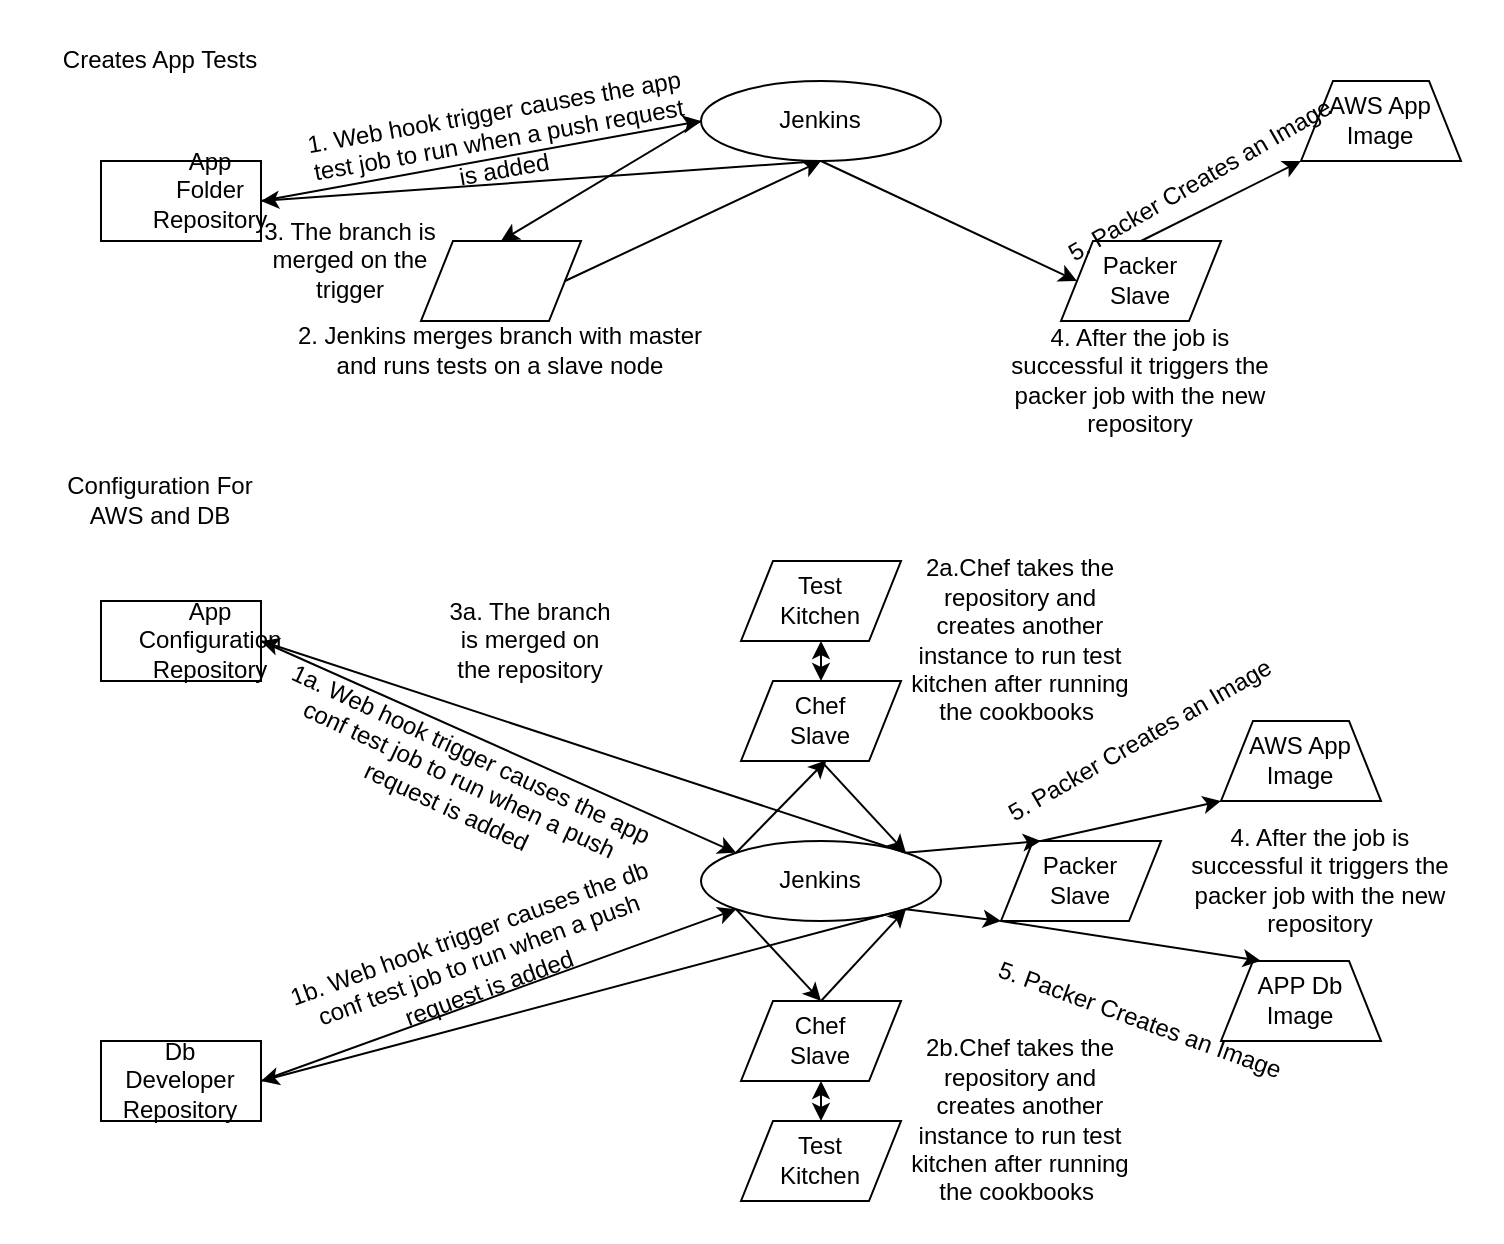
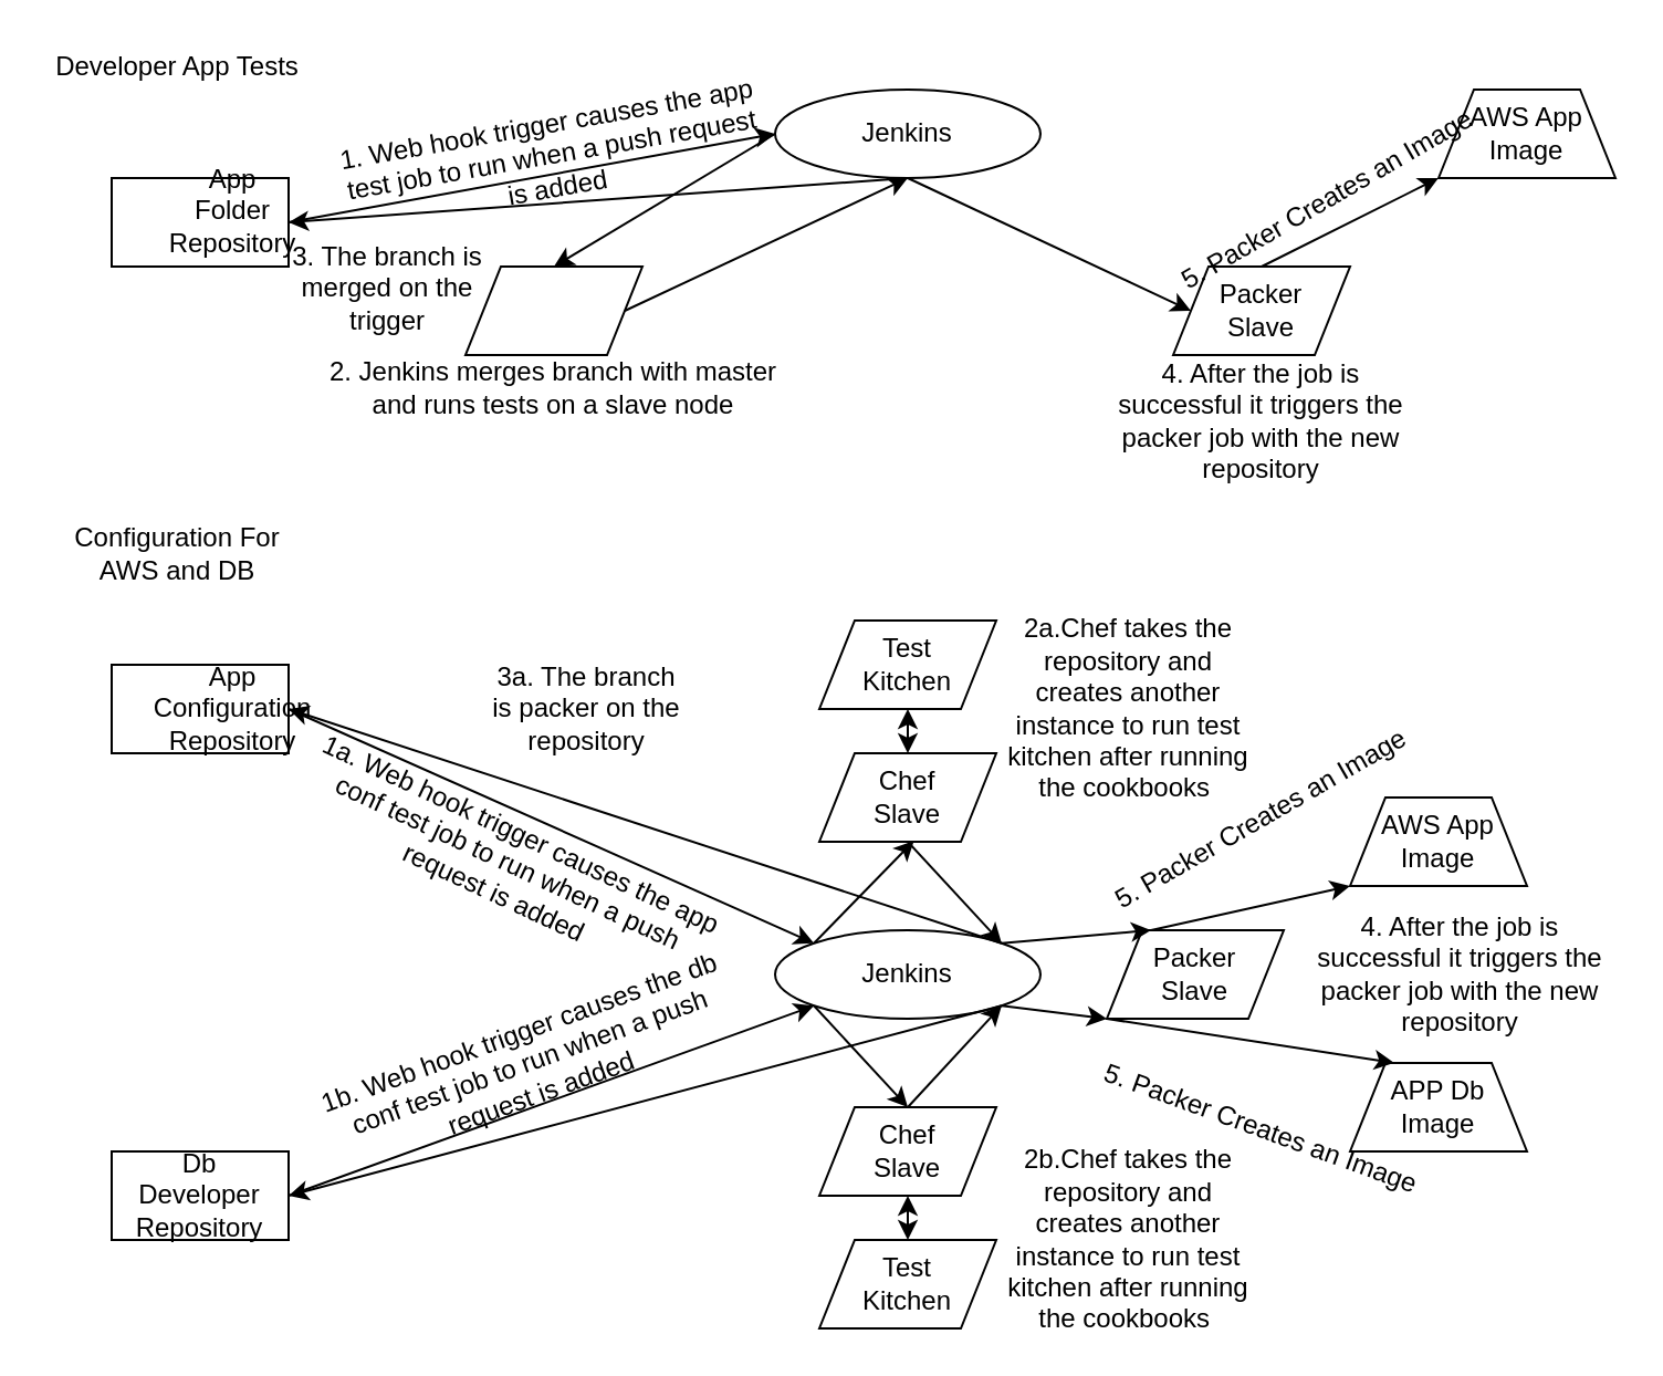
- <mxCell id="4" value="Creates App Tests" parent="1" style="text;html=1;strokeColor=none;fillColor=none;align=center;verticalAlign=middle;whiteSpace=wrap;rounded=0;" vertex="1"><mxGeometry as="geometry" x="20" y="20" width="120" height="20" /></mxCell>
+ <mxCell id="4" value="Developer App Tests" parent="1" style="text;html=1;strokeColor=none;fillColor=none;align=center;verticalAlign=middle;whiteSpace=wrap;rounded=0;" vertex="1"><mxGeometry as="geometry" x="20" y="20" width="120" height="20" /></mxCell>
- <mxCell id="63" value="3a. The branch is merged on the repository" parent="1" style="text;html=1;strokeColor=none;fillColor=none;align=center;verticalAlign=middle;whiteSpace=wrap;rounded=0;" vertex="1"><mxGeometry as="geometry" x="220" y="310" width="90" height="20" /></mxCell>
+ <mxCell id="63" value="3a. The branch is packer on the repository" parent="1" style="text;html=1;strokeColor=none;fillColor=none;align=center;verticalAlign=middle;whiteSpace=wrap;rounded=0;" vertex="1"><mxGeometry as="geometry" x="220" y="310" width="90" height="20" /></mxCell>
